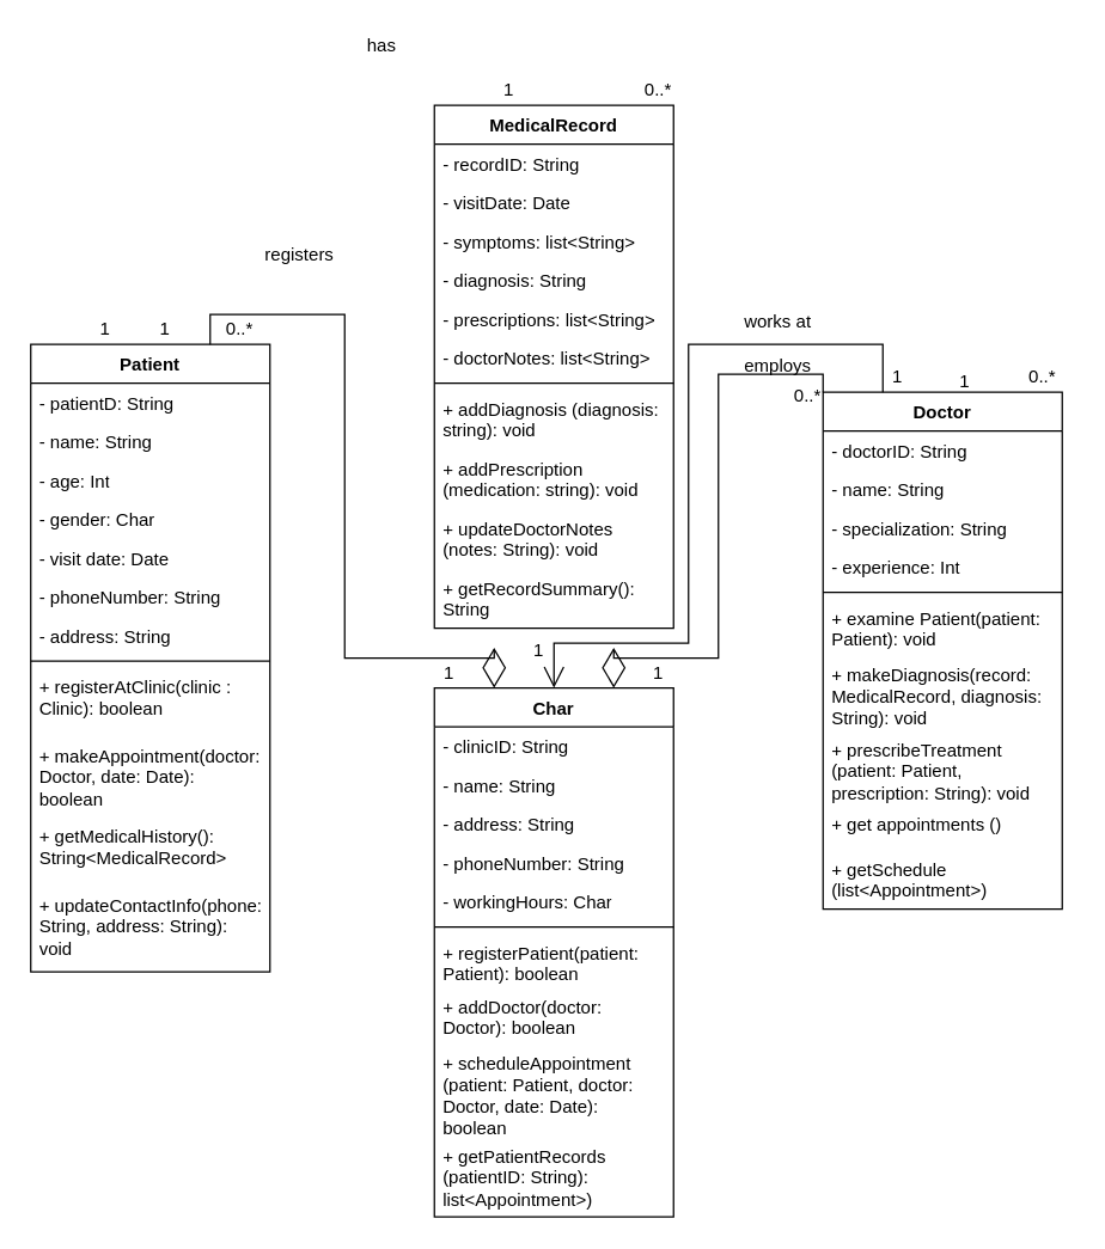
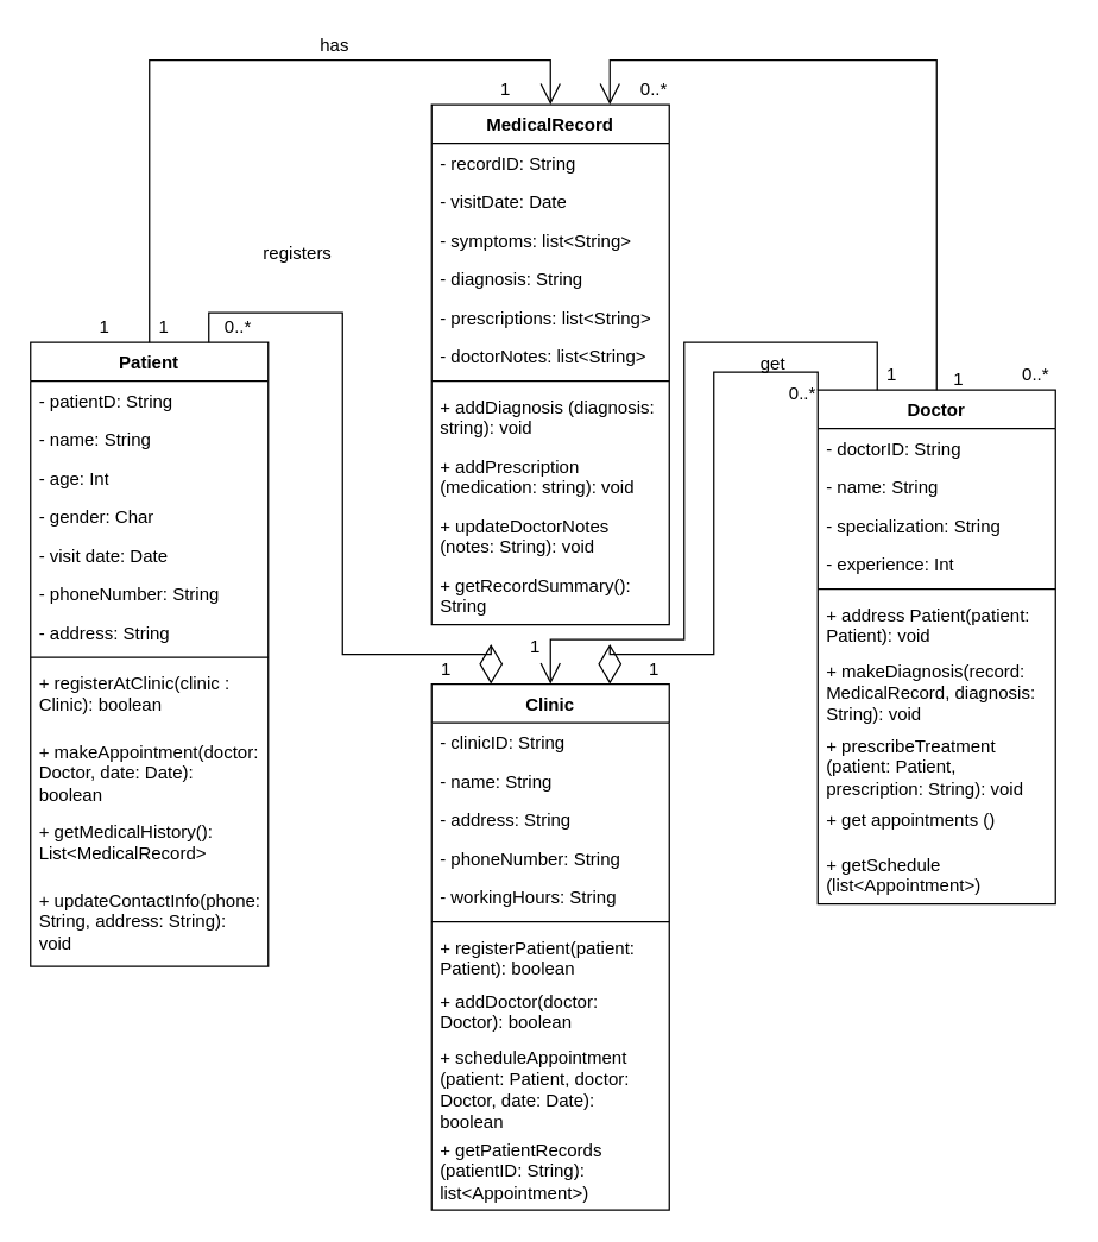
- <mxCell id="54" value="has" style="text;html=1;whiteSpace=wrap;strokeColor=none;fillColor=none;align=center;verticalAlign=middle;rounded=0;" vertex="1" parent="1"><mxGeometry x="230" y="20" width="50" height="20" as="geometry" /></mxCell>
+ <mxCell id="54" value="has" style="text;html=1;whiteSpace=wrap;strokeColor=none;fillColor=none;align=center;verticalAlign=middle;rounded=0;" vertex="1" parent="1"><mxGeometry x="200" y="20" width="50" height="20" as="geometry" /></mxCell>
+ <mxCell id="50" value="" style="endArrow=open;endFill=1;endSize=12;html=1;rounded=0;entryX=0.5;entryY=0;entryDx=0;entryDy=0;exitX=0.5;exitY=0;exitDx=0;exitDy=0;" edge="1" parent="1" source="2" target="37"><mxGeometry width="160" relative="1" as="geometry"><mxPoint x="100" y="112" as="sourcePoint" /><mxPoint x="-120" y="310" as="targetPoint" /><Array as="points"><mxPoint x="100" y="40" /><mxPoint x="360" y="40" /><mxPoint x="370" y="40" /></Array></mxGeometry></mxCell>
+ <mxCell id="51" value="" style="endArrow=open;endFill=1;endSize=12;html=1;rounded=0;entryX=0.75;entryY=0;entryDx=0;entryDy=0;exitX=0.5;exitY=0;exitDx=0;exitDy=0;" edge="1" parent="1" source="15" target="37"><mxGeometry width="160" relative="1" as="geometry"><mxPoint x="570" y="360" as="sourcePoint" /><mxPoint x="840" y="200" as="targetPoint" /><Array as="points"><mxPoint x="630" y="40" /><mxPoint x="410" y="40" /></Array></mxGeometry></mxCell>
- <mxCell id="67" value="works at" style="text;html=1;whiteSpace=wrap;strokeColor=none;fillColor=none;align=center;verticalAlign=middle;rounded=0;" vertex="1" parent="1"><mxGeometry x="490" y="200" width="60" height="30" as="geometry" /></mxCell>
- <mxCell id="69" value="employs" style="text;html=1;whiteSpace=wrap;strokeColor=none;fillColor=none;align=center;verticalAlign=middle;rounded=0;" vertex="1" parent="1"><mxGeometry x="490" y="235" width="60" height="20" as="geometry" /></mxCell>
+ <mxCell id="69" value="get" style="text;html=1;whiteSpace=wrap;strokeColor=none;fillColor=none;align=center;verticalAlign=middle;rounded=0;" vertex="1" parent="1"><mxGeometry x="490" y="235" width="60" height="20" as="geometry" /></mxCell>
- <mxCell id="21" value="+ examine Patient(patient: Patient): void" style="text;strokeColor=none;fillColor=none;align=left;verticalAlign=top;spacingLeft=4;spacingRight=4;overflow=hidden;rotatable=0;points=[[0,0.5],[1,0.5]];portConstraint=eastwest;whiteSpace=wrap;html=1;" vertex="1" parent="15"><mxGeometry y="138" width="160" height="38" as="geometry" /></mxCell>
+ <mxCell id="21" value="+ address Patient(patient: Patient): void" style="text;strokeColor=none;fillColor=none;align=left;verticalAlign=top;spacingLeft=4;spacingRight=4;overflow=hidden;rotatable=0;points=[[0,0.5],[1,0.5]];portConstraint=eastwest;whiteSpace=wrap;html=1;" vertex="1" parent="15"><mxGeometry y="138" width="160" height="38" as="geometry" /></mxCell>
- <mxCell id="26" value="Char" style="swimlane;fontStyle=1;align=center;verticalAlign=top;childLayout=stackLayout;horizontal=1;startSize=26;horizontalStack=0;resizeParent=1;resizeParentMax=0;resizeLast=0;collapsible=1;marginBottom=0;whiteSpace=wrap;html=1;" vertex="1" parent="1"><mxGeometry x="290" y="460" width="160" height="354" as="geometry" /></mxCell>
+ <mxCell id="26" value="Clinic" style="swimlane;fontStyle=1;align=center;verticalAlign=top;childLayout=stackLayout;horizontal=1;startSize=26;horizontalStack=0;resizeParent=1;resizeParentMax=0;resizeLast=0;collapsible=1;marginBottom=0;whiteSpace=wrap;html=1;" vertex="1" parent="1"><mxGeometry x="290" y="460" width="160" height="354" as="geometry" /></mxCell>
- <mxCell id="13" value="+ getMedicalHistory(): String&amp;lt;MedicalRecord&amp;gt;" style="text;strokeColor=none;fillColor=none;align=left;verticalAlign=top;spacingLeft=4;spacingRight=4;overflow=hidden;rotatable=0;points=[[0,0.5],[1,0.5]];portConstraint=eastwest;whiteSpace=wrap;html=1;" vertex="1" parent="2"><mxGeometry y="316" width="160" height="46" as="geometry" /></mxCell>
+ <mxCell id="13" value="+ getMedicalHistory(): List&amp;lt;MedicalRecord&amp;gt;" style="text;strokeColor=none;fillColor=none;align=left;verticalAlign=top;spacingLeft=4;spacingRight=4;overflow=hidden;rotatable=0;points=[[0,0.5],[1,0.5]];portConstraint=eastwest;whiteSpace=wrap;html=1;" vertex="1" parent="2"><mxGeometry y="316" width="160" height="46" as="geometry" /></mxCell>
- <mxCell id="31" value="- workingHours: Char" style="text;strokeColor=none;fillColor=none;align=left;verticalAlign=top;spacingLeft=4;spacingRight=4;overflow=hidden;rotatable=0;points=[[0,0.5],[1,0.5]];portConstraint=eastwest;whiteSpace=wrap;html=1;" vertex="1" parent="26"><mxGeometry y="130" width="160" height="26" as="geometry" /></mxCell>
+ <mxCell id="31" value="- workingHours: String" style="text;strokeColor=none;fillColor=none;align=left;verticalAlign=top;spacingLeft=4;spacingRight=4;overflow=hidden;rotatable=0;points=[[0,0.5],[1,0.5]];portConstraint=eastwest;whiteSpace=wrap;html=1;" vertex="1" parent="26"><mxGeometry y="130" width="160" height="26" as="geometry" /></mxCell>
